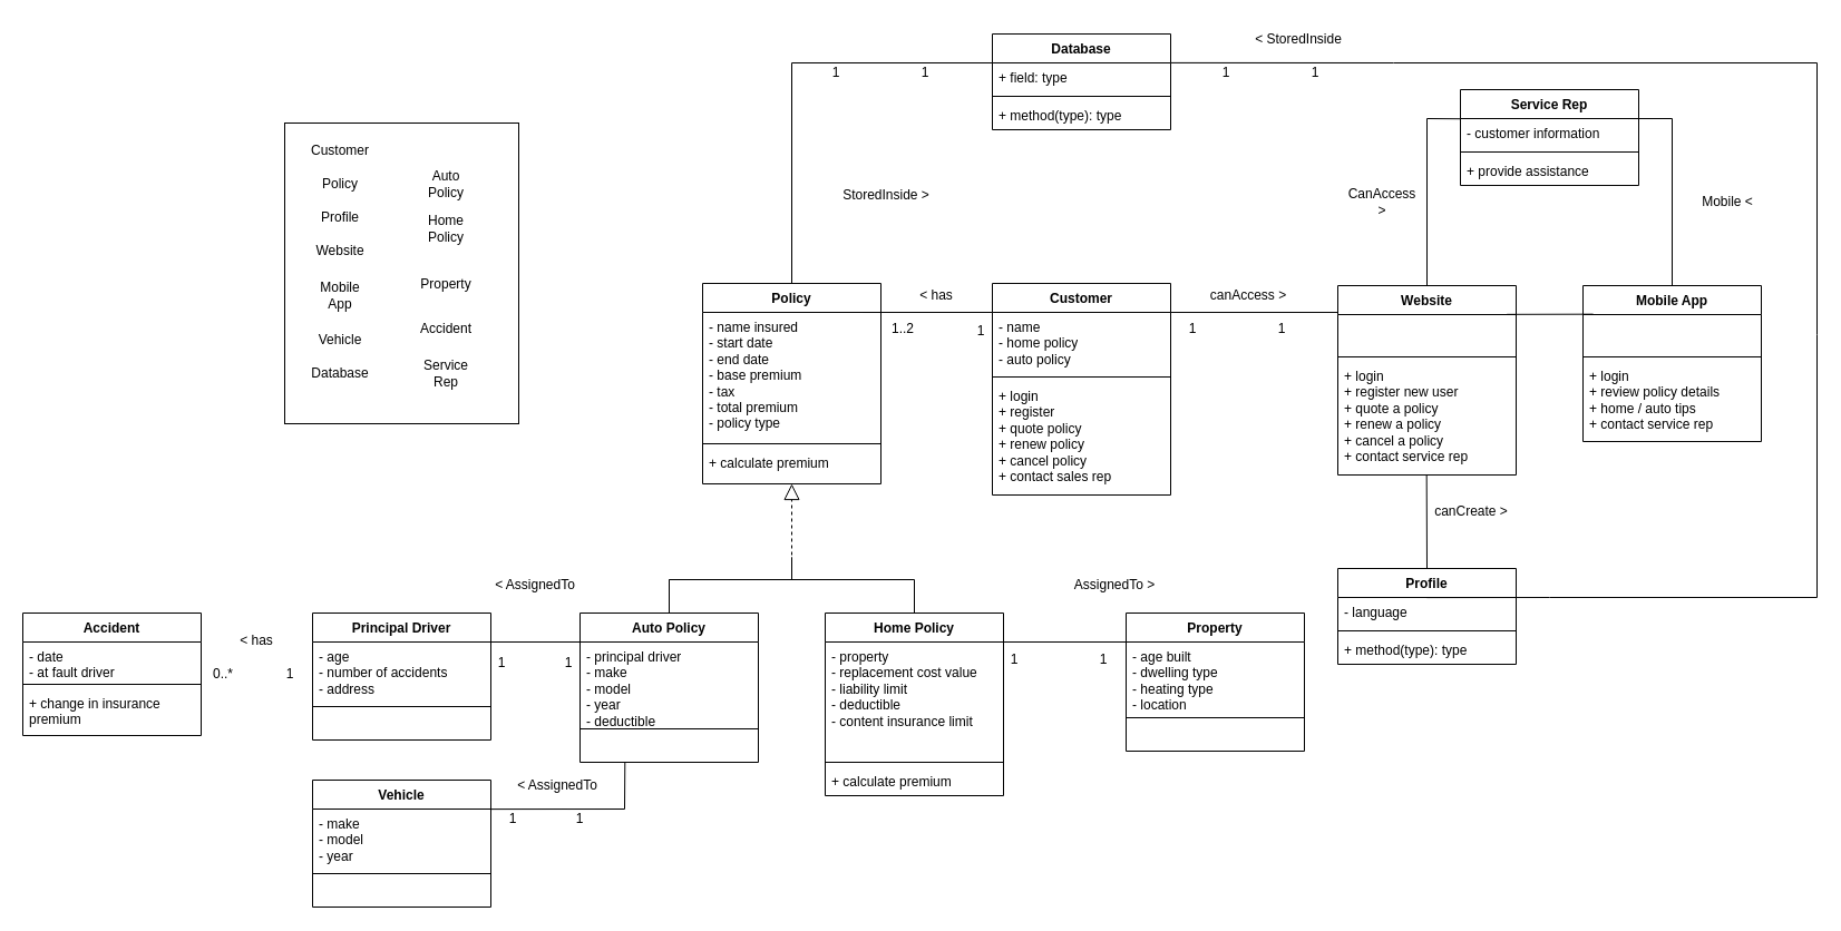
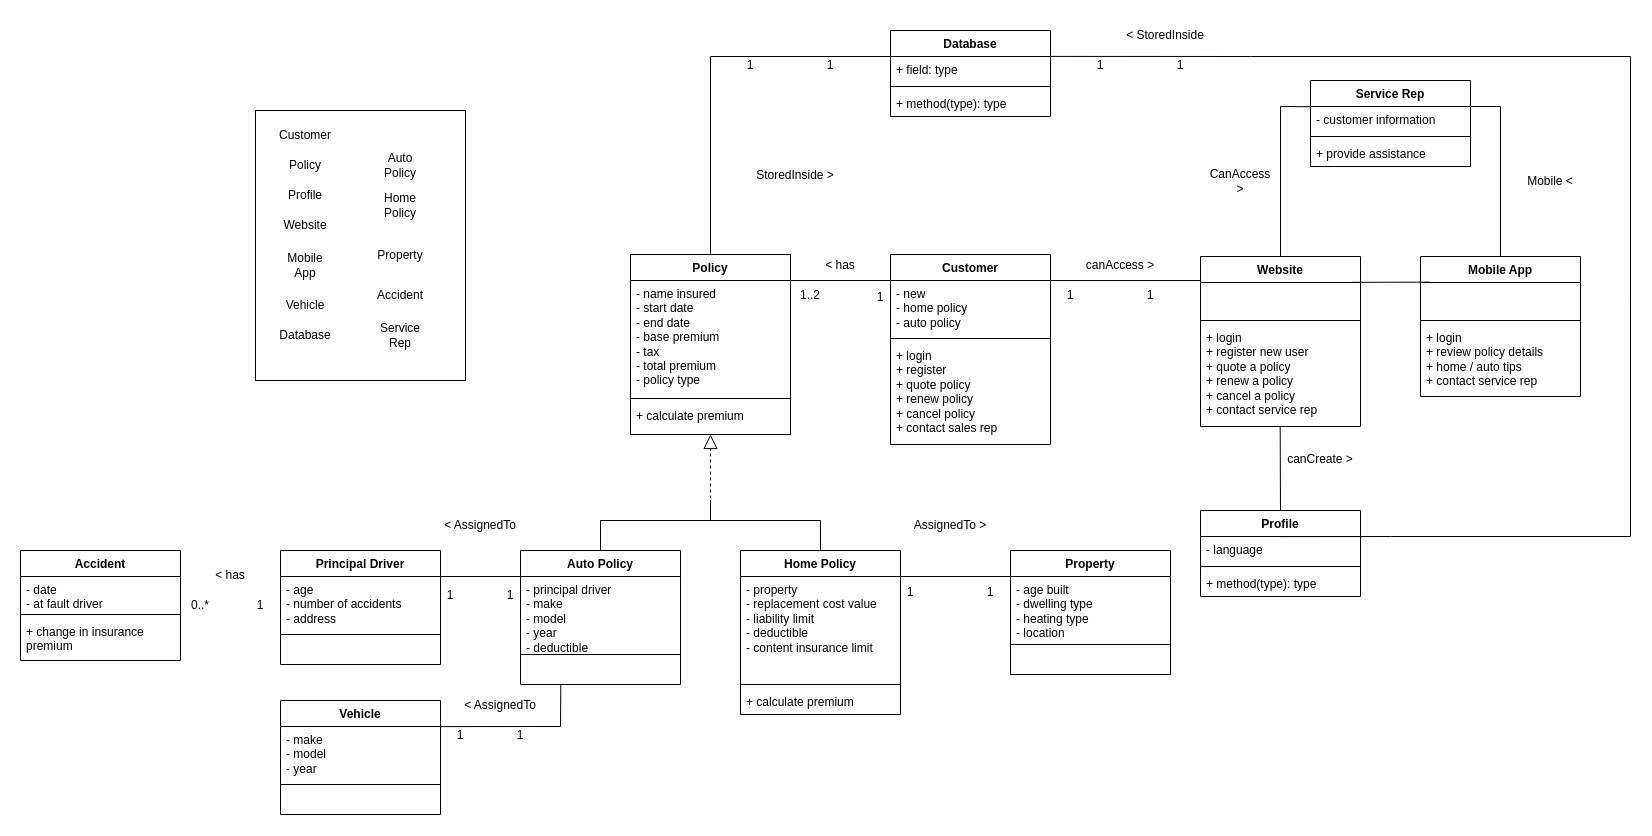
- <mxCell id="20" value="&lt;div&gt;- name&lt;br&gt;&lt;/div&gt;&lt;div&gt;- home policy&lt;/div&gt;&lt;div&gt;- auto policy&lt;br&gt;&lt;/div&gt;&lt;div&gt;&lt;br&gt;&lt;/div&gt;&lt;div&gt;&lt;br&gt;&lt;/div&gt;" style="text;strokeColor=none;fillColor=none;align=left;verticalAlign=top;spacingLeft=4;spacingRight=4;overflow=hidden;rotatable=0;points=[[0,0.5],[1,0.5]];portConstraint=eastwest;whiteSpace=wrap;html=1;" vertex="1" parent="19"><mxGeometry y="26" width="160" height="54" as="geometry" /></mxCell>
+ <mxCell id="20" value="&lt;div&gt;- new&lt;br&gt;&lt;/div&gt;&lt;div&gt;- home policy&lt;/div&gt;&lt;div&gt;- auto policy&lt;br&gt;&lt;/div&gt;&lt;div&gt;&lt;br&gt;&lt;/div&gt;&lt;div&gt;&lt;br&gt;&lt;/div&gt;" style="text;strokeColor=none;fillColor=none;align=left;verticalAlign=top;spacingLeft=4;spacingRight=4;overflow=hidden;rotatable=0;points=[[0,0.5],[1,0.5]];portConstraint=eastwest;whiteSpace=wrap;html=1;" vertex="1" parent="19"><mxGeometry y="26" width="160" height="54" as="geometry" /></mxCell>
- <mxCell id="88" value="AssignedTo &amp;gt;" style="text;html=1;align=center;verticalAlign=middle;whiteSpace=wrap;rounded=0;" vertex="1" parent="1"><mxGeometry x="960" y="510" width="80" height="30" as="geometry" /></mxCell>
+ <mxCell id="88" value="AssignedTo &amp;gt;" style="text;html=1;align=center;verticalAlign=middle;whiteSpace=wrap;rounded=0;" vertex="1" parent="1"><mxGeometry x="910" y="510" width="80" height="30" as="geometry" /></mxCell>
